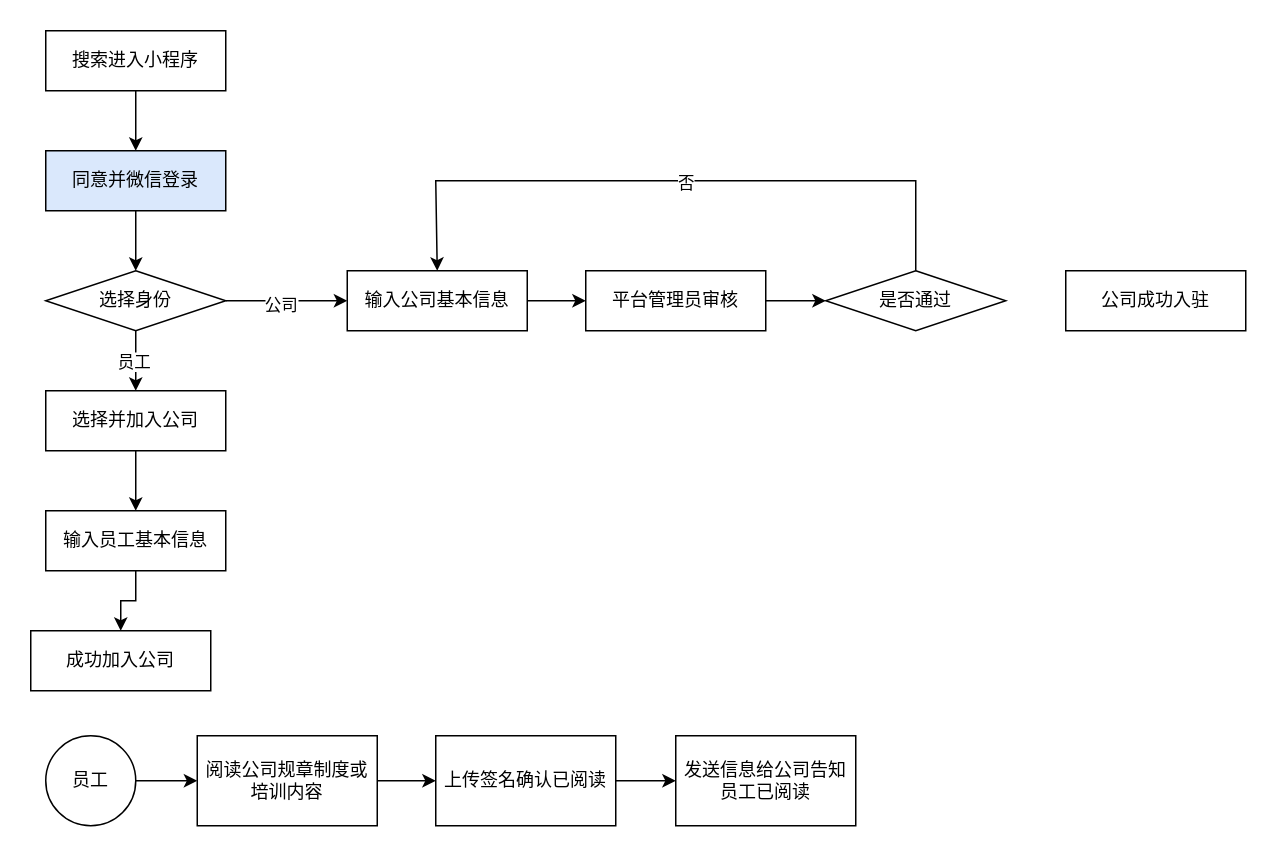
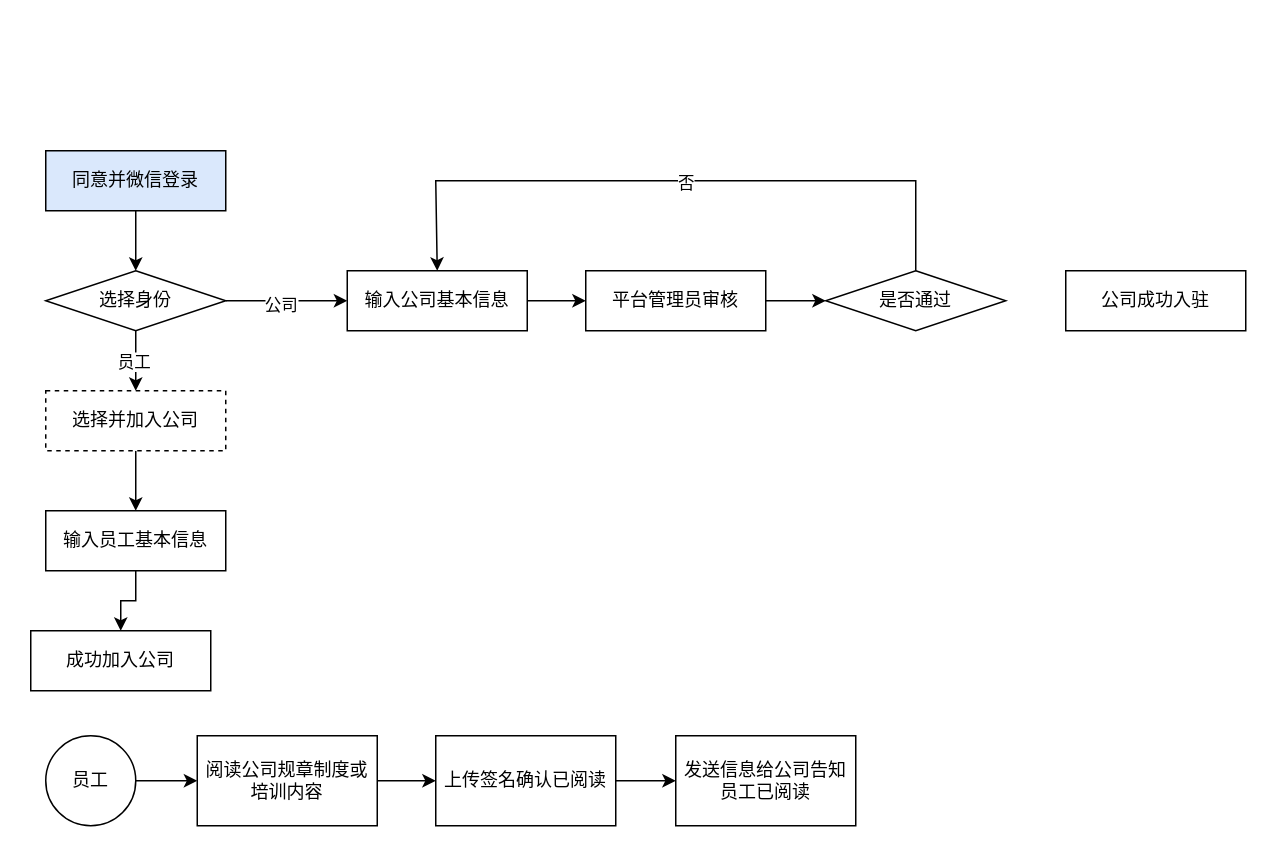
- <mxCell id="3" value="搜索进入小程序" style="rounded=0;whiteSpace=wrap;html=1;" vertex="1" parent="1"><mxGeometry x="30" y="20" width="120" height="40" as="geometry" /></mxCell>
- <mxCell id="13" value="" style="edgeStyle=orthogonalEdgeStyle;rounded=0;orthogonalLoop=1;jettySize=auto;html=1;" edge="1" parent="1" source="3" target="14"><mxGeometry relative="1" as="geometry"><mxPoint x="90" y="60" as="sourcePoint" /><mxPoint x="90" y="100" as="targetPoint" /></mxGeometry></mxCell>
- <mxCell id="12" value="选择并加入公司" style="whiteSpace=wrap;html=1;rounded=0;" vertex="1" parent="1"><mxGeometry x="30" y="260" width="120" height="40" as="geometry" /></mxCell>
+ <mxCell id="12" value="选择并加入公司" style="whiteSpace=wrap;html=1;rounded=0;dashed=1;" vertex="1" parent="1"><mxGeometry x="30" y="260" width="120" height="40" as="geometry" /></mxCell>
